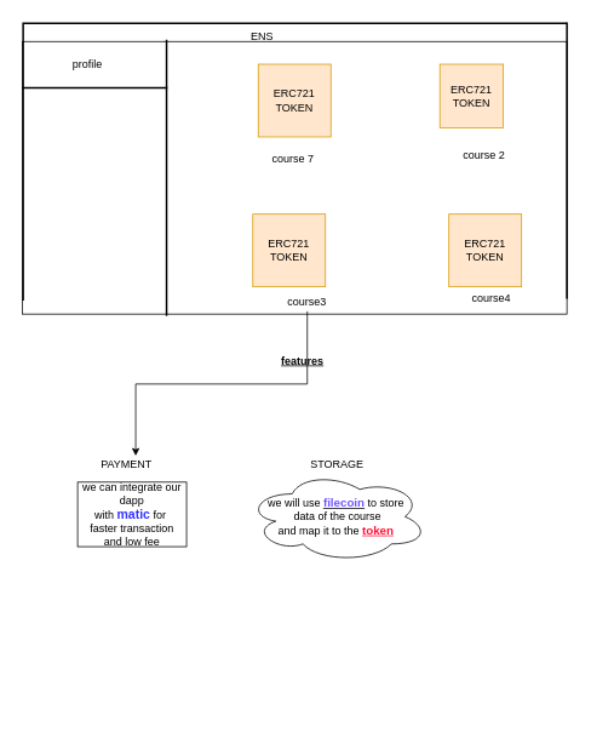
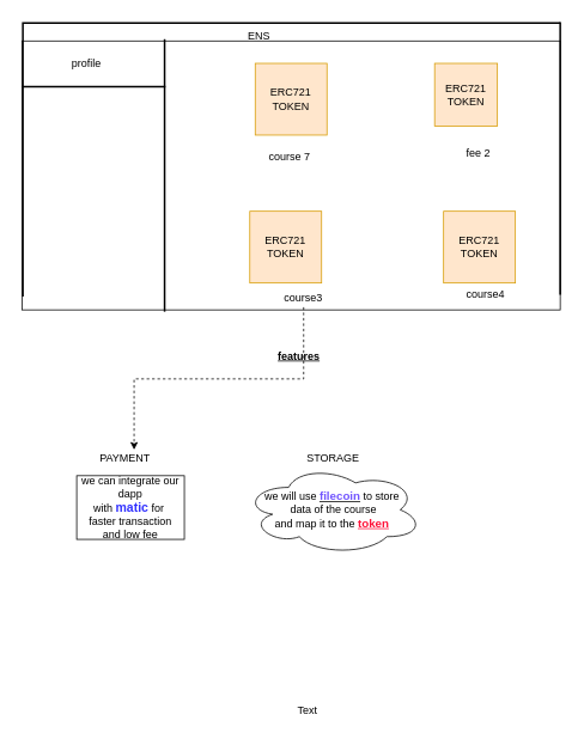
- <mxCell id="9" value="&amp;nbsp; course 2" style="text;html=1;strokeColor=none;fillColor=none;align=center;verticalAlign=middle;whiteSpace=wrap;rounded=0;" vertex="1" parent="1"><mxGeometry x="494" y="161" width="71" height="20" as="geometry" /></mxCell>
+ <mxCell id="9" value="&amp;nbsp; fee 2" style="text;html=1;strokeColor=none;fillColor=none;align=center;verticalAlign=middle;whiteSpace=wrap;rounded=0;" vertex="1" parent="1"><mxGeometry x="494" y="161" width="71" height="20" as="geometry" /></mxCell>
- <mxCell id="10" style="edgeStyle=orthogonalEdgeStyle;rounded=0;orthogonalLoop=1;jettySize=auto;html=1;entryX=0.75;entryY=0;entryDx=0;entryDy=0;exitX=0.5;exitY=1;exitDx=0;exitDy=0;" edge="1" parent="1" source="11" target="24"><mxGeometry relative="1" as="geometry"><mxPoint x="314" y="437" as="targetPoint" /><mxPoint x="351" y="422" as="sourcePoint" /><Array as="points"><mxPoint x="338" y="422" /><mxPoint x="149" y="422" /></Array></mxGeometry></mxCell>
+ <mxCell id="10" style="edgeStyle=orthogonalEdgeStyle;rounded=0;orthogonalLoop=1;jettySize=auto;html=1;entryX=0.75;entryY=0;entryDx=0;entryDy=0;exitX=0.5;exitY=1;exitDx=0;exitDy=0;dashed=1;" edge="1" parent="1" source="11" target="24"><mxGeometry relative="1" as="geometry"><mxPoint x="314" y="437" as="targetPoint" /><mxPoint x="351" y="422" as="sourcePoint" /><Array as="points"><mxPoint x="338" y="422" /><mxPoint x="149" y="422" /></Array></mxGeometry></mxCell>
+ <mxCell id="13" value="Text" style="text;html=1;align=center;verticalAlign=middle;resizable=0;points=[];autosize=1;" vertex="1" parent="1"><mxGeometry x="322" y="782" width="40" height="20" as="geometry" /></mxCell>
